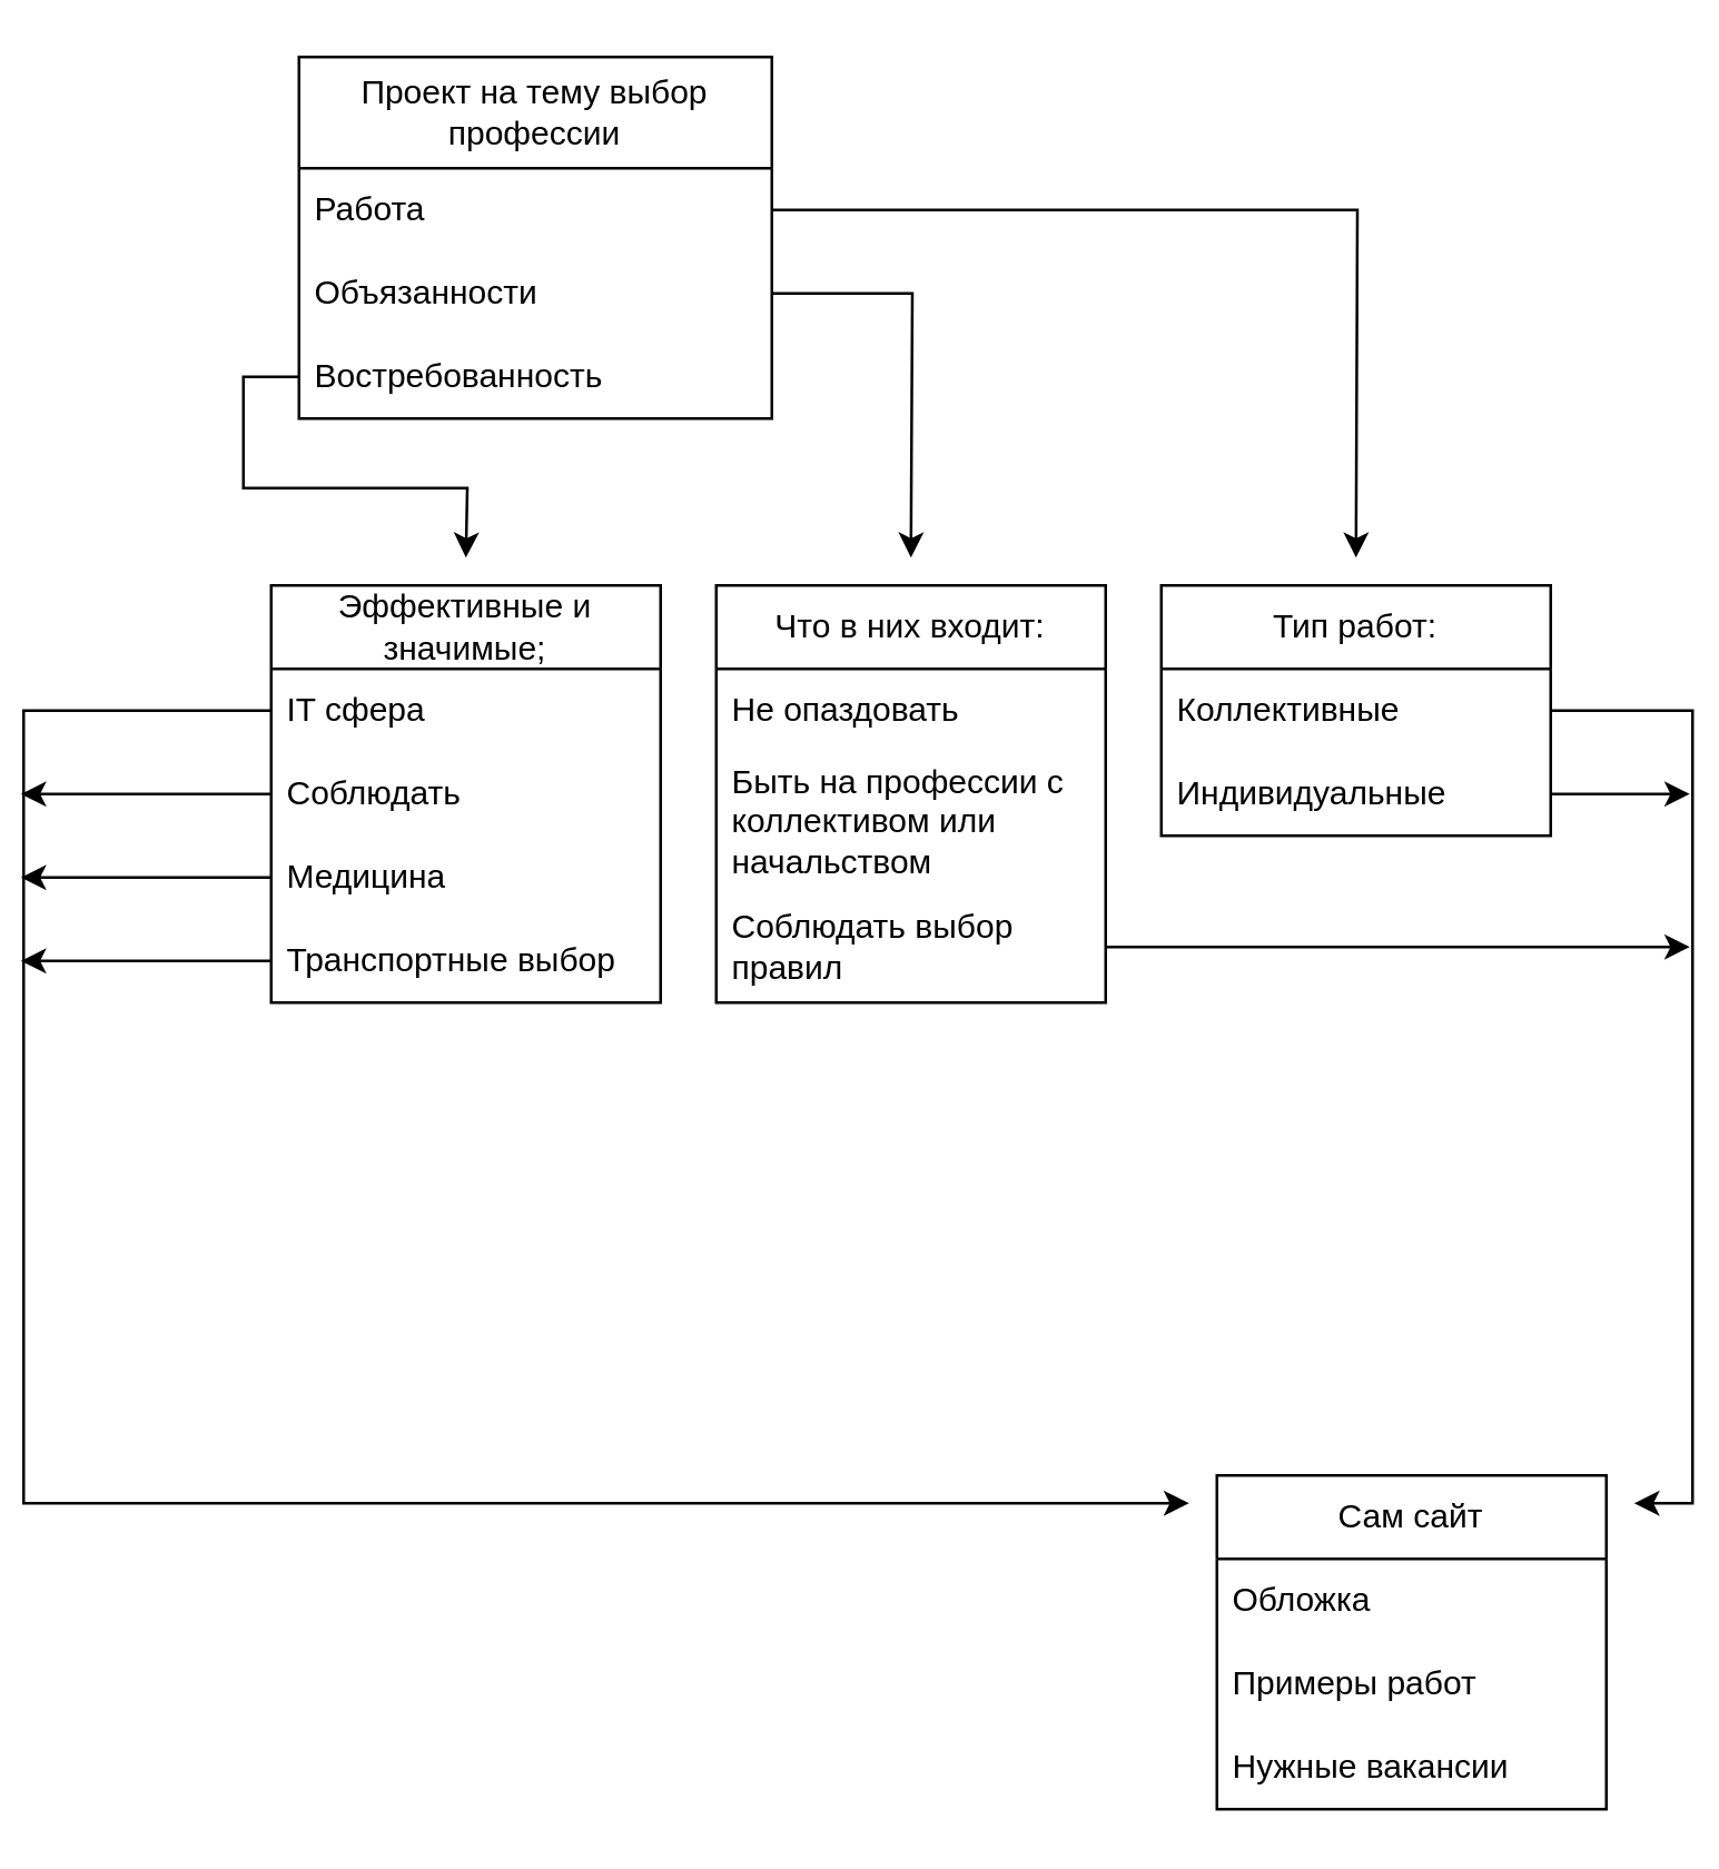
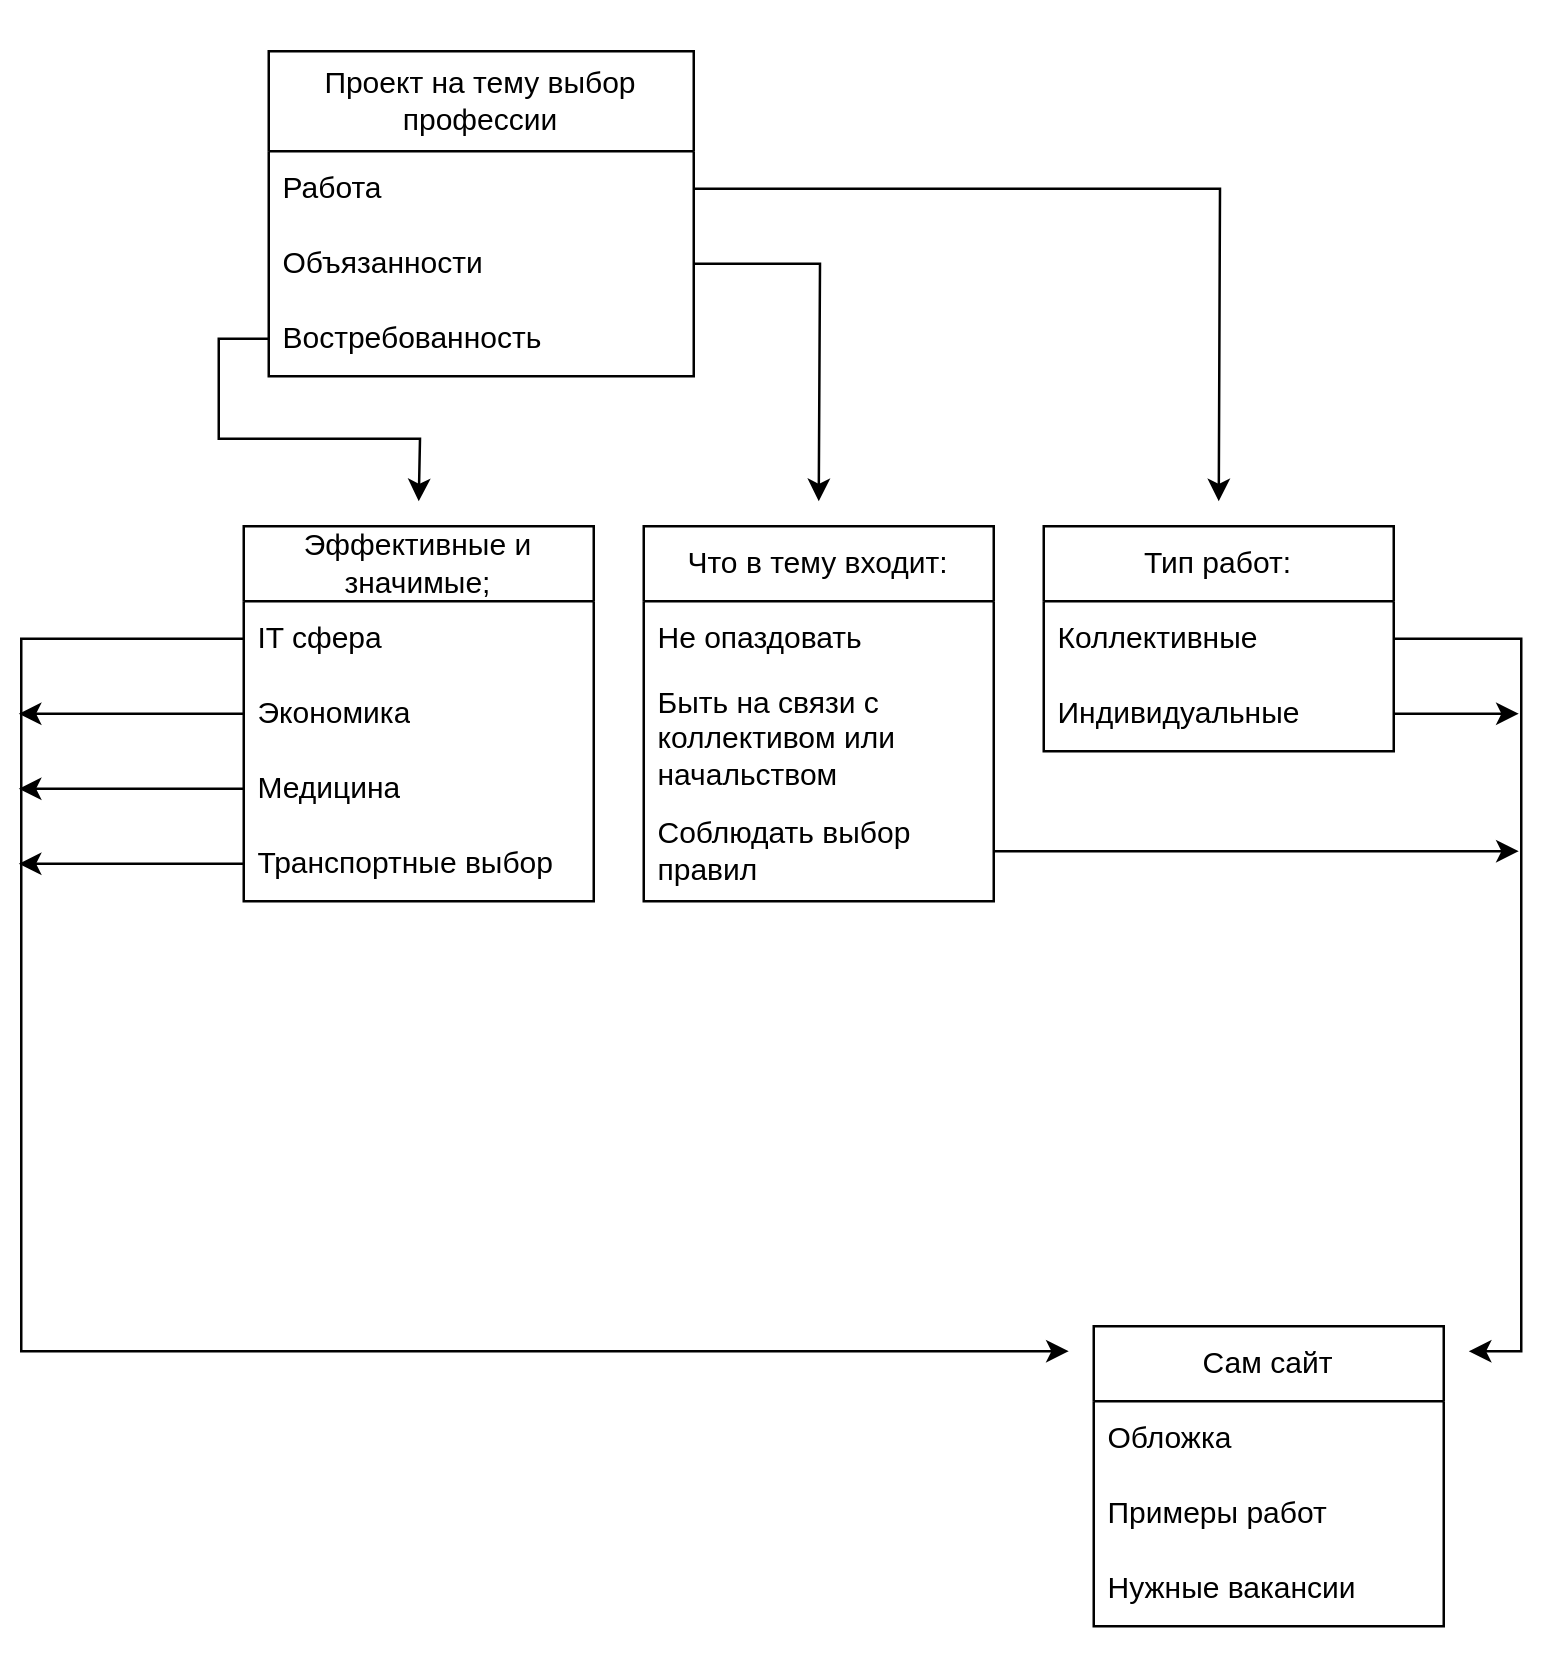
- <mxCell id="14" value="Что в них входит:" style="swimlane;fontStyle=0;childLayout=stackLayout;horizontal=1;startSize=30;horizontalStack=0;resizeParent=1;resizeParentMax=0;resizeLast=0;collapsible=1;marginBottom=0;whiteSpace=wrap;html=1;" vertex="1" parent="1"><mxGeometry x="180" y="210" width="140" height="150" as="geometry" /></mxCell>
+ <mxCell id="14" value="Что в тему входит:" style="swimlane;fontStyle=0;childLayout=stackLayout;horizontal=1;startSize=30;horizontalStack=0;resizeParent=1;resizeParentMax=0;resizeLast=0;collapsible=1;marginBottom=0;whiteSpace=wrap;html=1;" vertex="1" parent="1"><mxGeometry x="180" y="210" width="140" height="150" as="geometry" /></mxCell>
- <mxCell id="23" value="&lt;div&gt;Соблюдать&lt;/div&gt;" style="text;strokeColor=none;fillColor=none;align=left;verticalAlign=middle;spacingLeft=4;spacingRight=4;overflow=hidden;points=[[0,0.5],[1,0.5]];portConstraint=eastwest;rotatable=0;whiteSpace=wrap;html=1;" vertex="1" parent="19"><mxGeometry y="60" width="140" height="30" as="geometry" /></mxCell>
+ <mxCell id="23" value="&lt;div&gt;Экономика&lt;/div&gt;" style="text;strokeColor=none;fillColor=none;align=left;verticalAlign=middle;spacingLeft=4;spacingRight=4;overflow=hidden;points=[[0,0.5],[1,0.5]];portConstraint=eastwest;rotatable=0;whiteSpace=wrap;html=1;" vertex="1" parent="19"><mxGeometry y="60" width="140" height="30" as="geometry" /></mxCell>
- <mxCell id="16" value="Быть на профессии с коллективом или начальством" style="text;strokeColor=none;fillColor=none;align=left;verticalAlign=middle;spacingLeft=4;spacingRight=4;overflow=hidden;points=[[0,0.5],[1,0.5]];portConstraint=eastwest;rotatable=0;whiteSpace=wrap;html=1;" vertex="1" parent="14"><mxGeometry y="60" width="140" height="50" as="geometry" /></mxCell>
+ <mxCell id="16" value="Быть на связи с коллективом или начальством" style="text;strokeColor=none;fillColor=none;align=left;verticalAlign=middle;spacingLeft=4;spacingRight=4;overflow=hidden;points=[[0,0.5],[1,0.5]];portConstraint=eastwest;rotatable=0;whiteSpace=wrap;html=1;" vertex="1" parent="14"><mxGeometry y="60" width="140" height="50" as="geometry" /></mxCell>
